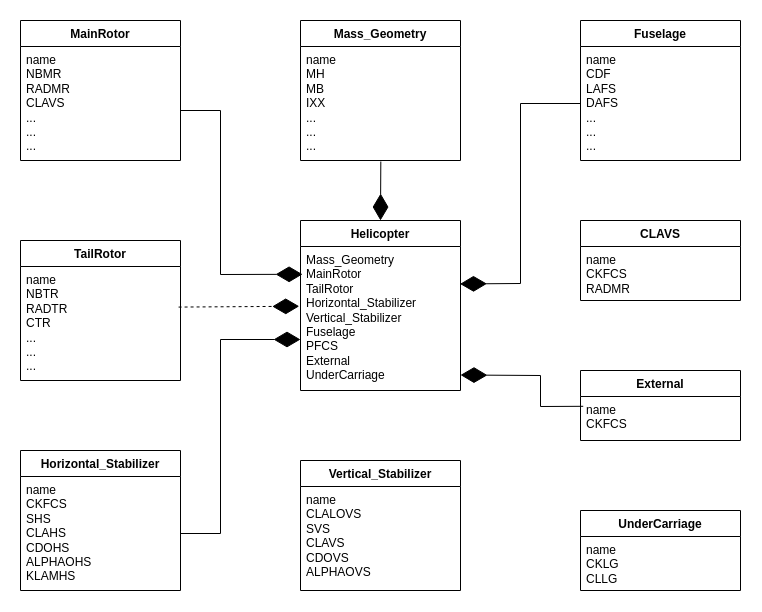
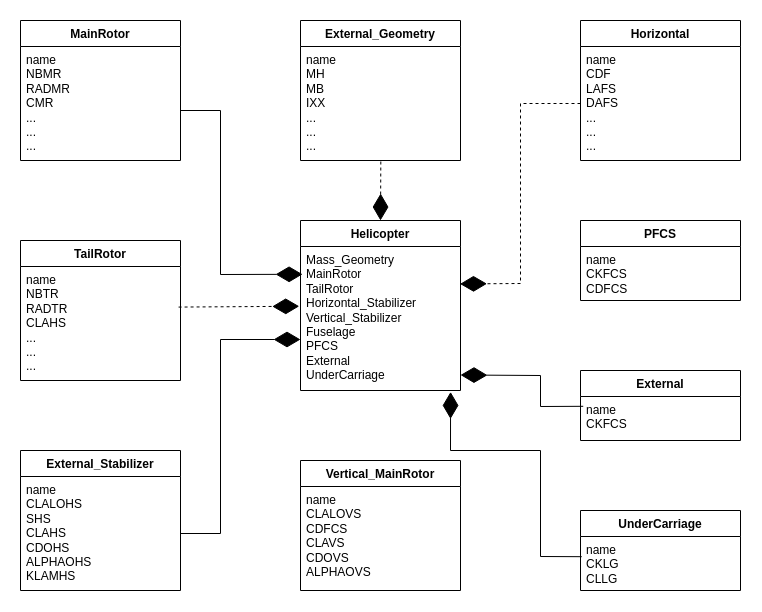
- <mxCell id="5" value="Mass_Geometry" style="swimlane;fontStyle=1;align=center;verticalAlign=top;childLayout=stackLayout;horizontal=1;startSize=26;horizontalStack=0;resizeParent=1;resizeParentMax=0;resizeLast=0;collapsible=1;marginBottom=0;whiteSpace=wrap;html=1;" vertex="1" parent="1"><mxGeometry x="300" y="20" width="160" height="140" as="geometry" /></mxCell>
+ <mxCell id="5" value="External_Geometry" style="swimlane;fontStyle=1;align=center;verticalAlign=top;childLayout=stackLayout;horizontal=1;startSize=26;horizontalStack=0;resizeParent=1;resizeParentMax=0;resizeLast=0;collapsible=1;marginBottom=0;whiteSpace=wrap;html=1;" vertex="1" parent="1"><mxGeometry x="300" y="20" width="160" height="140" as="geometry" /></mxCell>
- <mxCell id="11" value="Fuselage" style="swimlane;fontStyle=1;align=center;verticalAlign=top;childLayout=stackLayout;horizontal=1;startSize=26;horizontalStack=0;resizeParent=1;resizeParentMax=0;resizeLast=0;collapsible=1;marginBottom=0;whiteSpace=wrap;html=1;" vertex="1" parent="1"><mxGeometry x="580" y="20" width="160" height="140" as="geometry" /></mxCell>
+ <mxCell id="11" value="Horizontal" style="swimlane;fontStyle=1;align=center;verticalAlign=top;childLayout=stackLayout;horizontal=1;startSize=26;horizontalStack=0;resizeParent=1;resizeParentMax=0;resizeLast=0;collapsible=1;marginBottom=0;whiteSpace=wrap;html=1;" vertex="1" parent="1"><mxGeometry x="580" y="20" width="160" height="140" as="geometry" /></mxCell>
- <mxCell id="8" value="name&lt;div&gt;NBMR&lt;/div&gt;&lt;div&gt;RADMR&lt;/div&gt;&lt;div&gt;CLAVS&lt;/div&gt;&lt;div&gt;...&lt;/div&gt;&lt;div&gt;...&lt;/div&gt;&lt;div&gt;...&lt;/div&gt;" style="text;strokeColor=none;fillColor=none;align=left;verticalAlign=top;spacingLeft=4;spacingRight=4;overflow=hidden;rotatable=0;points=[[0,0.5],[1,0.5]];portConstraint=eastwest;whiteSpace=wrap;html=1;" vertex="1" parent="7"><mxGeometry y="26" width="160" height="114" as="geometry" /></mxCell>
+ <mxCell id="8" value="name&lt;div&gt;NBMR&lt;/div&gt;&lt;div&gt;RADMR&lt;/div&gt;&lt;div&gt;CMR&lt;/div&gt;&lt;div&gt;...&lt;/div&gt;&lt;div&gt;...&lt;/div&gt;&lt;div&gt;...&lt;/div&gt;" style="text;strokeColor=none;fillColor=none;align=left;verticalAlign=top;spacingLeft=4;spacingRight=4;overflow=hidden;rotatable=0;points=[[0,0.5],[1,0.5]];portConstraint=eastwest;whiteSpace=wrap;html=1;" vertex="1" parent="7"><mxGeometry y="26" width="160" height="114" as="geometry" /></mxCell>
- <mxCell id="28" value="" style="endArrow=diamondThin;endFill=1;endSize=24;html=1;rounded=0;entryX=0.5;entryY=0;entryDx=0;entryDy=0;exitX=0.502;exitY=1.009;exitDx=0;exitDy=0;exitPerimeter=0;" edge="1" parent="1" source="6" target="2"><mxGeometry width="160" relative="1" as="geometry"><mxPoint x="190" y="333" as="sourcePoint" /><mxPoint x="310" y="328" as="targetPoint" /></mxGeometry></mxCell>
+ <mxCell id="28" value="" style="endArrow=diamondThin;endFill=1;endSize=24;html=1;rounded=0;entryX=0.5;entryY=0;entryDx=0;entryDy=0;exitX=0.502;exitY=1.009;exitDx=0;exitDy=0;exitPerimeter=0;dashed=1;" edge="1" parent="1" source="6" target="2"><mxGeometry width="160" relative="1" as="geometry"><mxPoint x="190" y="333" as="sourcePoint" /><mxPoint x="310" y="328" as="targetPoint" /></mxGeometry></mxCell>
- <mxCell id="24" value="" style="endArrow=diamondThin;endFill=1;endSize=24;html=1;rounded=0;entryX=0.997;entryY=0.26;entryDx=0;entryDy=0;entryPerimeter=0;exitX=0;exitY=0.5;exitDx=0;exitDy=0;" edge="1" parent="1" source="12" target="3"><mxGeometry width="160" relative="1" as="geometry"><mxPoint x="360" y="270" as="sourcePoint" /><mxPoint x="520" y="270" as="targetPoint" /><Array as="points"><mxPoint x="520" y="103" /><mxPoint x="520" y="283" /></Array></mxGeometry></mxCell>
+ <mxCell id="24" value="" style="endArrow=diamondThin;endFill=1;endSize=24;html=1;rounded=0;entryX=0.997;entryY=0.26;entryDx=0;entryDy=0;entryPerimeter=0;exitX=0;exitY=0.5;exitDx=0;exitDy=0;dashed=1;" edge="1" parent="1" source="12" target="3"><mxGeometry width="160" relative="1" as="geometry"><mxPoint x="360" y="270" as="sourcePoint" /><mxPoint x="520" y="270" as="targetPoint" /><Array as="points"><mxPoint x="520" y="103" /><mxPoint x="520" y="283" /></Array></mxGeometry></mxCell>
- <mxCell id="21" value="CLAVS" style="swimlane;fontStyle=1;align=center;verticalAlign=top;childLayout=stackLayout;horizontal=1;startSize=26;horizontalStack=0;resizeParent=1;resizeParentMax=0;resizeLast=0;collapsible=1;marginBottom=0;whiteSpace=wrap;html=1;" vertex="1" parent="1"><mxGeometry x="580" y="220" width="160" height="80" as="geometry" /></mxCell>
+ <mxCell id="21" value="PFCS" style="swimlane;fontStyle=1;align=center;verticalAlign=top;childLayout=stackLayout;horizontal=1;startSize=26;horizontalStack=0;resizeParent=1;resizeParentMax=0;resizeLast=0;collapsible=1;marginBottom=0;whiteSpace=wrap;html=1;" vertex="1" parent="1"><mxGeometry x="580" y="220" width="160" height="80" as="geometry" /></mxCell>
- <mxCell id="22" value="name&lt;div&gt;CKFCS&lt;/div&gt;&lt;div&gt;RADMR&lt;/div&gt;" style="text;strokeColor=none;fillColor=none;align=left;verticalAlign=top;spacingLeft=4;spacingRight=4;overflow=hidden;rotatable=0;points=[[0,0.5],[1,0.5]];portConstraint=eastwest;whiteSpace=wrap;html=1;" vertex="1" parent="21"><mxGeometry y="26" width="160" height="54" as="geometry" /></mxCell>
+ <mxCell id="22" value="name&lt;div&gt;CKFCS&lt;/div&gt;&lt;div&gt;CDFCS&lt;/div&gt;" style="text;strokeColor=none;fillColor=none;align=left;verticalAlign=top;spacingLeft=4;spacingRight=4;overflow=hidden;rotatable=0;points=[[0,0.5],[1,0.5]];portConstraint=eastwest;whiteSpace=wrap;html=1;" vertex="1" parent="21"><mxGeometry y="26" width="160" height="54" as="geometry" /></mxCell>
- <mxCell id="16" value="name&lt;div&gt;NBTR&lt;/div&gt;&lt;div&gt;RADTR&lt;/div&gt;&lt;div&gt;CTR&lt;/div&gt;&lt;div&gt;...&lt;/div&gt;&lt;div&gt;...&lt;/div&gt;&lt;div&gt;...&lt;/div&gt;" style="text;strokeColor=none;fillColor=none;align=left;verticalAlign=top;spacingLeft=4;spacingRight=4;overflow=hidden;rotatable=0;points=[[0,0.5],[1,0.5]];portConstraint=eastwest;whiteSpace=wrap;html=1;" vertex="1" parent="15"><mxGeometry y="26" width="160" height="114" as="geometry" /></mxCell>
+ <mxCell id="16" value="name&lt;div&gt;NBTR&lt;/div&gt;&lt;div&gt;RADTR&lt;/div&gt;&lt;div&gt;CLAHS&lt;/div&gt;&lt;div&gt;...&lt;/div&gt;&lt;div&gt;...&lt;/div&gt;&lt;div&gt;...&lt;/div&gt;" style="text;strokeColor=none;fillColor=none;align=left;verticalAlign=top;spacingLeft=4;spacingRight=4;overflow=hidden;rotatable=0;points=[[0,0.5],[1,0.5]];portConstraint=eastwest;whiteSpace=wrap;html=1;" vertex="1" parent="15"><mxGeometry y="26" width="160" height="114" as="geometry" /></mxCell>
+ <mxCell id="27" value="" style="endArrow=diamondThin;endFill=1;endSize=24;html=1;rounded=0;exitX=0.008;exitY=0.374;exitDx=0;exitDy=0;entryX=0.938;entryY=1.01;entryDx=0;entryDy=0;entryPerimeter=0;exitPerimeter=0;" edge="1" parent="1" source="20" target="3"><mxGeometry width="160" relative="1" as="geometry"><mxPoint x="300" y="419" as="sourcePoint" /><mxPoint x="460" y="419" as="targetPoint" /><Array as="points"><mxPoint x="540" y="556" /><mxPoint x="540" y="450" /><mxPoint x="450" y="450" /></Array></mxGeometry></mxCell>
- <mxCell id="13" value="Horizontal_Stabilizer" style="swimlane;fontStyle=1;align=center;verticalAlign=top;childLayout=stackLayout;horizontal=1;startSize=26;horizontalStack=0;resizeParent=1;resizeParentMax=0;resizeLast=0;collapsible=1;marginBottom=0;whiteSpace=wrap;html=1;" vertex="1" parent="1"><mxGeometry x="20" y="450" width="160" height="140" as="geometry" /></mxCell>
+ <mxCell id="13" value="External_Stabilizer" style="swimlane;fontStyle=1;align=center;verticalAlign=top;childLayout=stackLayout;horizontal=1;startSize=26;horizontalStack=0;resizeParent=1;resizeParentMax=0;resizeLast=0;collapsible=1;marginBottom=0;whiteSpace=wrap;html=1;" vertex="1" parent="1"><mxGeometry x="20" y="450" width="160" height="140" as="geometry" /></mxCell>
- <mxCell id="9" value="Vertical_Stabilizer" style="swimlane;fontStyle=1;align=center;verticalAlign=top;childLayout=stackLayout;horizontal=1;startSize=26;horizontalStack=0;resizeParent=1;resizeParentMax=0;resizeLast=0;collapsible=1;marginBottom=0;whiteSpace=wrap;html=1;" vertex="1" parent="1"><mxGeometry x="300" y="460" width="160" height="130" as="geometry" /></mxCell>
+ <mxCell id="9" value="Vertical_MainRotor" style="swimlane;fontStyle=1;align=center;verticalAlign=top;childLayout=stackLayout;horizontal=1;startSize=26;horizontalStack=0;resizeParent=1;resizeParentMax=0;resizeLast=0;collapsible=1;marginBottom=0;whiteSpace=wrap;html=1;" vertex="1" parent="1"><mxGeometry x="300" y="460" width="160" height="130" as="geometry" /></mxCell>
- <mxCell id="14" value="name&lt;div&gt;CKFCS&lt;/div&gt;&lt;div&gt;SHS&lt;/div&gt;&lt;div&gt;CLAHS&lt;/div&gt;&lt;div&gt;CDOHS&lt;/div&gt;&lt;div&gt;ALPHAOHS&lt;/div&gt;&lt;div&gt;KLAMHS&lt;/div&gt;" style="text;strokeColor=none;fillColor=none;align=left;verticalAlign=top;spacingLeft=4;spacingRight=4;overflow=hidden;rotatable=0;points=[[0,0.5],[1,0.5]];portConstraint=eastwest;whiteSpace=wrap;html=1;" vertex="1" parent="13"><mxGeometry y="26" width="160" height="114" as="geometry" /></mxCell>
+ <mxCell id="14" value="name&lt;div&gt;CLALOHS&lt;/div&gt;&lt;div&gt;SHS&lt;/div&gt;&lt;div&gt;CLAHS&lt;/div&gt;&lt;div&gt;CDOHS&lt;/div&gt;&lt;div&gt;ALPHAOHS&lt;/div&gt;&lt;div&gt;KLAMHS&lt;/div&gt;" style="text;strokeColor=none;fillColor=none;align=left;verticalAlign=top;spacingLeft=4;spacingRight=4;overflow=hidden;rotatable=0;points=[[0,0.5],[1,0.5]];portConstraint=eastwest;whiteSpace=wrap;html=1;" vertex="1" parent="13"><mxGeometry y="26" width="160" height="114" as="geometry" /></mxCell>
- <mxCell id="10" value="name&lt;div&gt;CLALOVS&lt;/div&gt;&lt;div&gt;SVS&lt;/div&gt;&lt;div&gt;CLAVS&lt;/div&gt;&lt;div&gt;CDOVS&lt;/div&gt;&lt;div&gt;ALPHAOVS&lt;/div&gt;" style="text;strokeColor=none;fillColor=none;align=left;verticalAlign=top;spacingLeft=4;spacingRight=4;overflow=hidden;rotatable=0;points=[[0,0.5],[1,0.5]];portConstraint=eastwest;whiteSpace=wrap;html=1;" vertex="1" parent="9"><mxGeometry y="26" width="160" height="104" as="geometry" /></mxCell>
+ <mxCell id="10" value="name&lt;div&gt;CLALOVS&lt;/div&gt;&lt;div&gt;CDFCS&lt;/div&gt;&lt;div&gt;CLAVS&lt;/div&gt;&lt;div&gt;CDOVS&lt;/div&gt;&lt;div&gt;ALPHAOVS&lt;/div&gt;" style="text;strokeColor=none;fillColor=none;align=left;verticalAlign=top;spacingLeft=4;spacingRight=4;overflow=hidden;rotatable=0;points=[[0,0.5],[1,0.5]];portConstraint=eastwest;whiteSpace=wrap;html=1;" vertex="1" parent="9"><mxGeometry y="26" width="160" height="104" as="geometry" /></mxCell>
